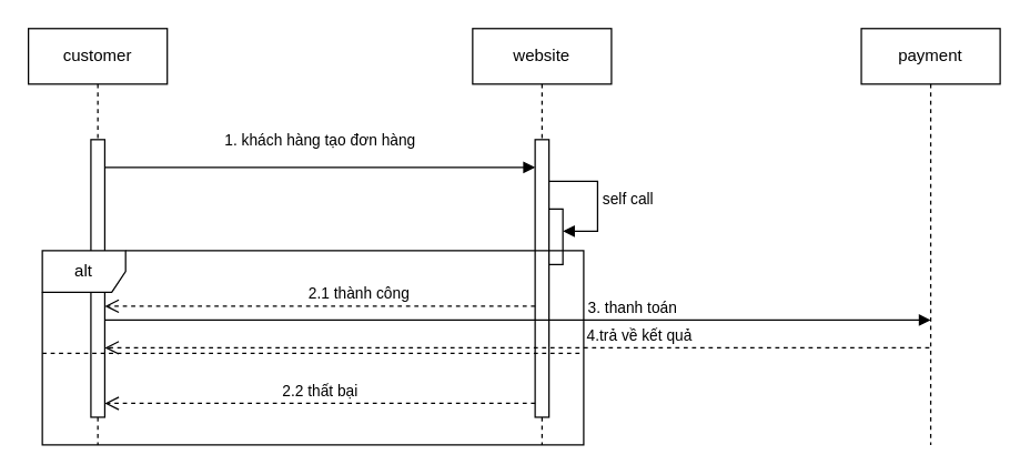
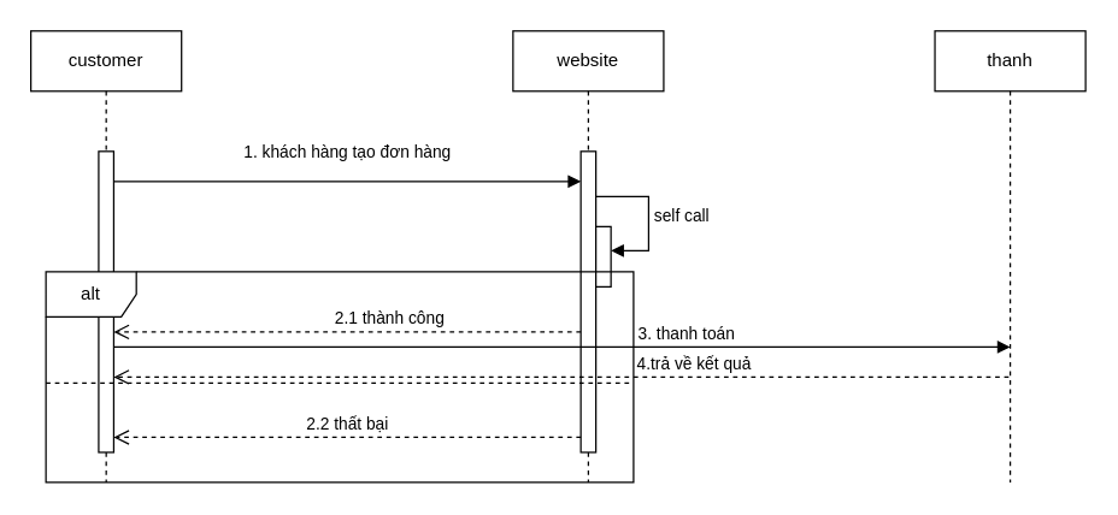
- <mxCell id="8" value="payment" style="shape=umlLifeline;perimeter=lifelinePerimeter;whiteSpace=wrap;html=1;container=1;dropTarget=0;collapsible=0;recursiveResize=0;outlineConnect=0;portConstraint=eastwest;newEdgeStyle={&quot;curved&quot;:0,&quot;rounded&quot;:0};" vertex="1" parent="1"><mxGeometry x="620" y="20" width="100" height="300" as="geometry" /></mxCell>
+ <mxCell id="8" value="thanh" style="shape=umlLifeline;perimeter=lifelinePerimeter;whiteSpace=wrap;html=1;container=1;dropTarget=0;collapsible=0;recursiveResize=0;outlineConnect=0;portConstraint=eastwest;newEdgeStyle={&quot;curved&quot;:0,&quot;rounded&quot;:0};" vertex="1" parent="1"><mxGeometry x="620" y="20" width="100" height="300" as="geometry" /></mxCell>
